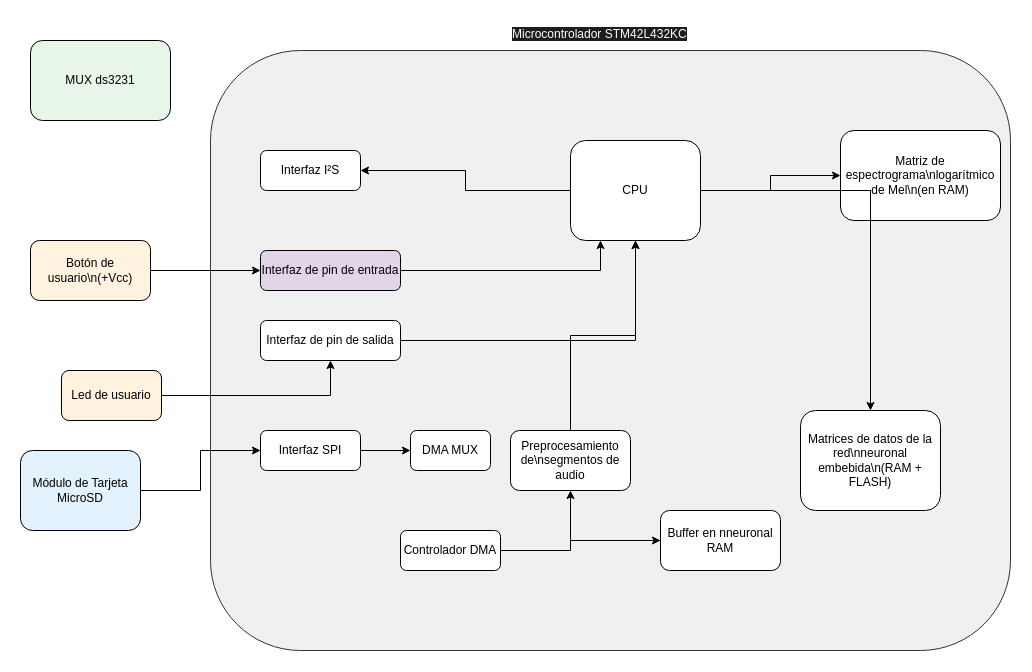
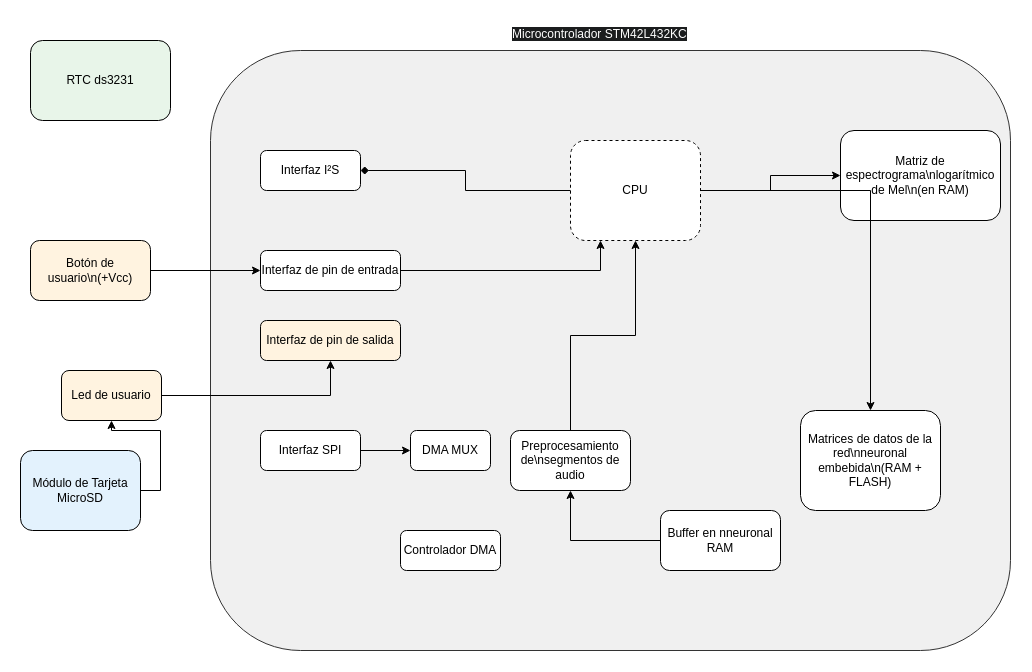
- <mxCell id="22" value="MUX ds3231" style="rounded=1;whiteSpace=wrap;fillColor=#e8f5e9;" vertex="1" parent="1"><mxGeometry x="30" y="40" width="140" height="80" as="geometry" /></mxCell>
+ <mxCell id="22" value="RTC ds3231" style="rounded=1;whiteSpace=wrap;fillColor=#e8f5e9;" vertex="1" parent="1"><mxGeometry x="30" y="40" width="140" height="80" as="geometry" /></mxCell>
- <mxCell id="20" style="edgeStyle=orthogonalEdgeStyle;rounded=0;" edge="1" parent="2" source="3" target="4"><mxGeometry relative="1" as="geometry" /></mxCell>
+ <mxCell id="20" style="edgeStyle=orthogonalEdgeStyle;rounded=0;endArrow=diamond;" edge="1" parent="2" source="3" target="4"><mxGeometry relative="1" as="geometry" /></mxCell>
- <mxCell id="3" value="CPU" style="rounded=1;whiteSpace=wrap;" vertex="1" parent="2"><mxGeometry x="360" y="90" width="130" height="100" as="geometry" /></mxCell>
+ <mxCell id="3" value="CPU" style="rounded=1;whiteSpace=wrap;dashed=1;" vertex="1" parent="2"><mxGeometry x="360" y="90" width="130" height="100" as="geometry" /></mxCell>
- <mxCell id="5" value="Interfaz de pin de entrada" style="rounded=1;whiteSpace=wrap;fillColor=#e1d5e7;" vertex="1" parent="2"><mxGeometry x="50" y="200" width="140" height="40" as="geometry" /></mxCell>
+ <mxCell id="5" value="Interfaz de pin de entrada" style="rounded=1;whiteSpace=wrap;" vertex="1" parent="2"><mxGeometry x="50" y="200" width="140" height="40" as="geometry" /></mxCell>
- <mxCell id="6" value="Interfaz de pin de salida" style="rounded=1;whiteSpace=wrap;" vertex="1" parent="2"><mxGeometry x="50" y="270" width="140" height="40" as="geometry" /></mxCell>
+ <mxCell id="6" value="Interfaz de pin de salida" style="rounded=1;whiteSpace=wrap;fillColor=#fff3e0;" vertex="1" parent="2"><mxGeometry x="50" y="270" width="140" height="40" as="geometry" /></mxCell>
- <mxCell id="27" style="edgeStyle=orthogonalEdgeStyle;rounded=0;" edge="1" reversed="1" parent="1" source="6" target="3"><mxGeometry relative="1" as="geometry" /></mxCell>
- <mxCell id="25" style="edgeStyle=orthogonalEdgeStyle;rounded=0;orthogonalLoop=1;jettySize=auto;html=1;exitX=1;exitY=0.5;exitDx=0;exitDy=0;entryX=0;entryY=0.5;entryDx=0;entryDy=0;" edge="1" parent="1" source="26" target="7"><mxGeometry relative="1" as="geometry" /></mxCell>
+ <mxCell id="25" style="edgeStyle=orthogonalEdgeStyle;rounded=0;orthogonalLoop=1;jettySize=auto;html=1;exitX=1;exitY=0.5;exitDx=0;exitDy=0;" edge="1" parent="1" source="26" target="24"><mxGeometry relative="1" as="geometry" /></mxCell>
- <mxCell id="15" style="edgeStyle=orthogonalEdgeStyle;rounded=0;" edge="1" parent="2" source="9" target="10"><mxGeometry relative="1" as="geometry"><Array as="points"><mxPoint x="360" y="500" /><mxPoint x="360" y="490" /></Array></mxGeometry></mxCell>
